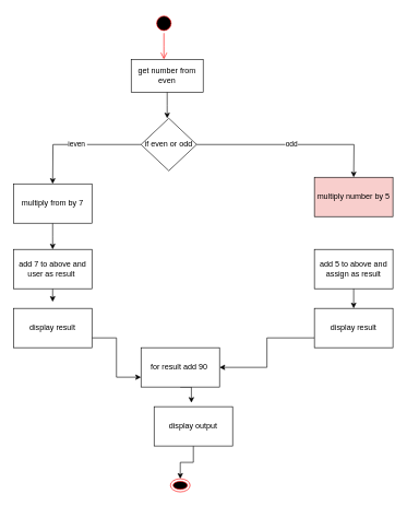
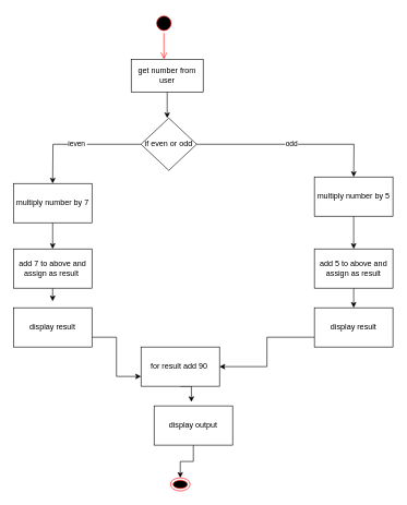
- <mxCell id="5" value="get number from even" style="html=1;whiteSpace=wrap;" vertex="1" parent="1"><mxGeometry x="200" y="90" width="110" height="50" as="geometry" /></mxCell>
+ <mxCell id="5" value="get number from user" style="html=1;whiteSpace=wrap;" vertex="1" parent="1"><mxGeometry x="200" y="90" width="110" height="50" as="geometry" /></mxCell>
- <mxCell id="12" value="multiply number by 5" style="rounded=0;whiteSpace=wrap;html=1;fillColor=#f8cecc;" vertex="1" parent="1"><mxGeometry x="480" y="270" width="120" height="60" as="geometry" /></mxCell>
+ <mxCell id="12" value="multiply number by 5" style="rounded=0;whiteSpace=wrap;html=1;" vertex="1" parent="1"><mxGeometry x="480" y="270" width="120" height="60" as="geometry" /></mxCell>
- <mxCell id="10" value="multiply from by 7" style="rounded=0;whiteSpace=wrap;html=1;" vertex="1" parent="1"><mxGeometry x="20" y="280" width="120" height="60" as="geometry" /></mxCell>
+ <mxCell id="10" value="multiply number by 7" style="rounded=0;whiteSpace=wrap;html=1;" vertex="1" parent="1"><mxGeometry x="20" y="280" width="120" height="60" as="geometry" /></mxCell>
+ <mxCell id="11" style="edgeStyle=orthogonalEdgeStyle;rounded=0;orthogonalLoop=1;jettySize=auto;html=1;exitX=0.5;exitY=1;exitDx=0;exitDy=0;entryX=0.5;entryY=0;entryDx=0;entryDy=0;" edge="1" parent="1" source="12" target="16"><mxGeometry relative="1" as="geometry" /></mxCell>
- <mxCell id="14" value="add 7 to above and user as result&amp;nbsp;" style="rounded=0;whiteSpace=wrap;html=1;" vertex="1" parent="1"><mxGeometry x="20" y="380" width="120" height="60" as="geometry" /></mxCell>
+ <mxCell id="14" value="add 7 to above and assign as result&amp;nbsp;" style="rounded=0;whiteSpace=wrap;html=1;" vertex="1" parent="1"><mxGeometry x="20" y="380" width="120" height="60" as="geometry" /></mxCell>
